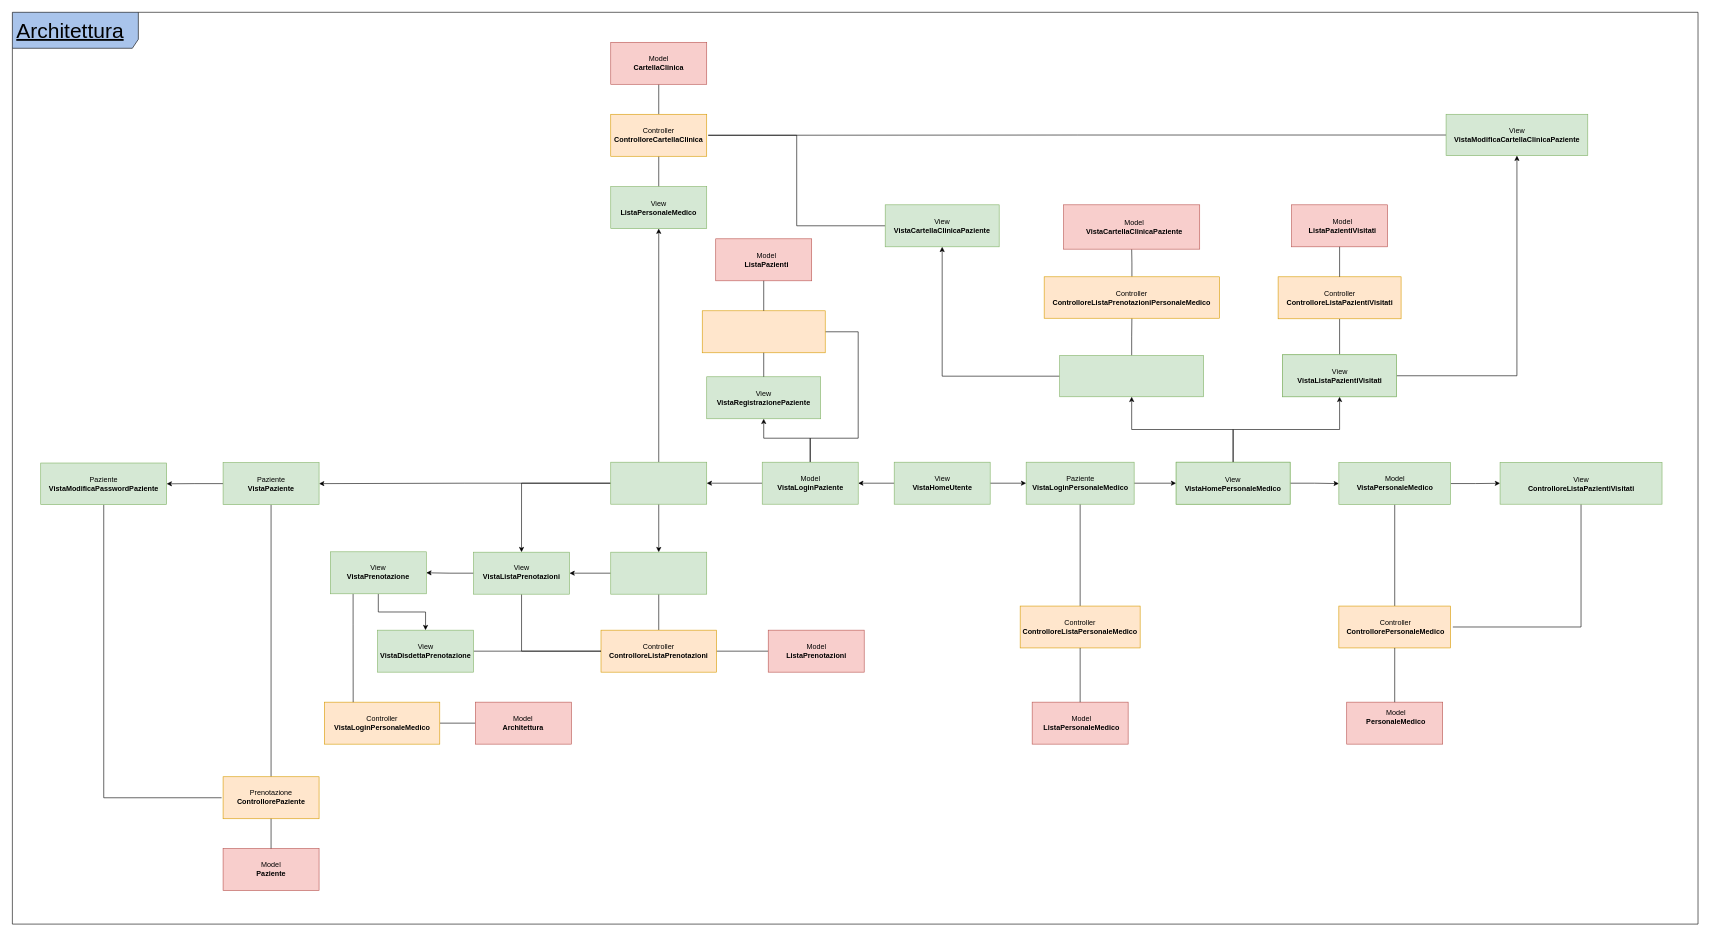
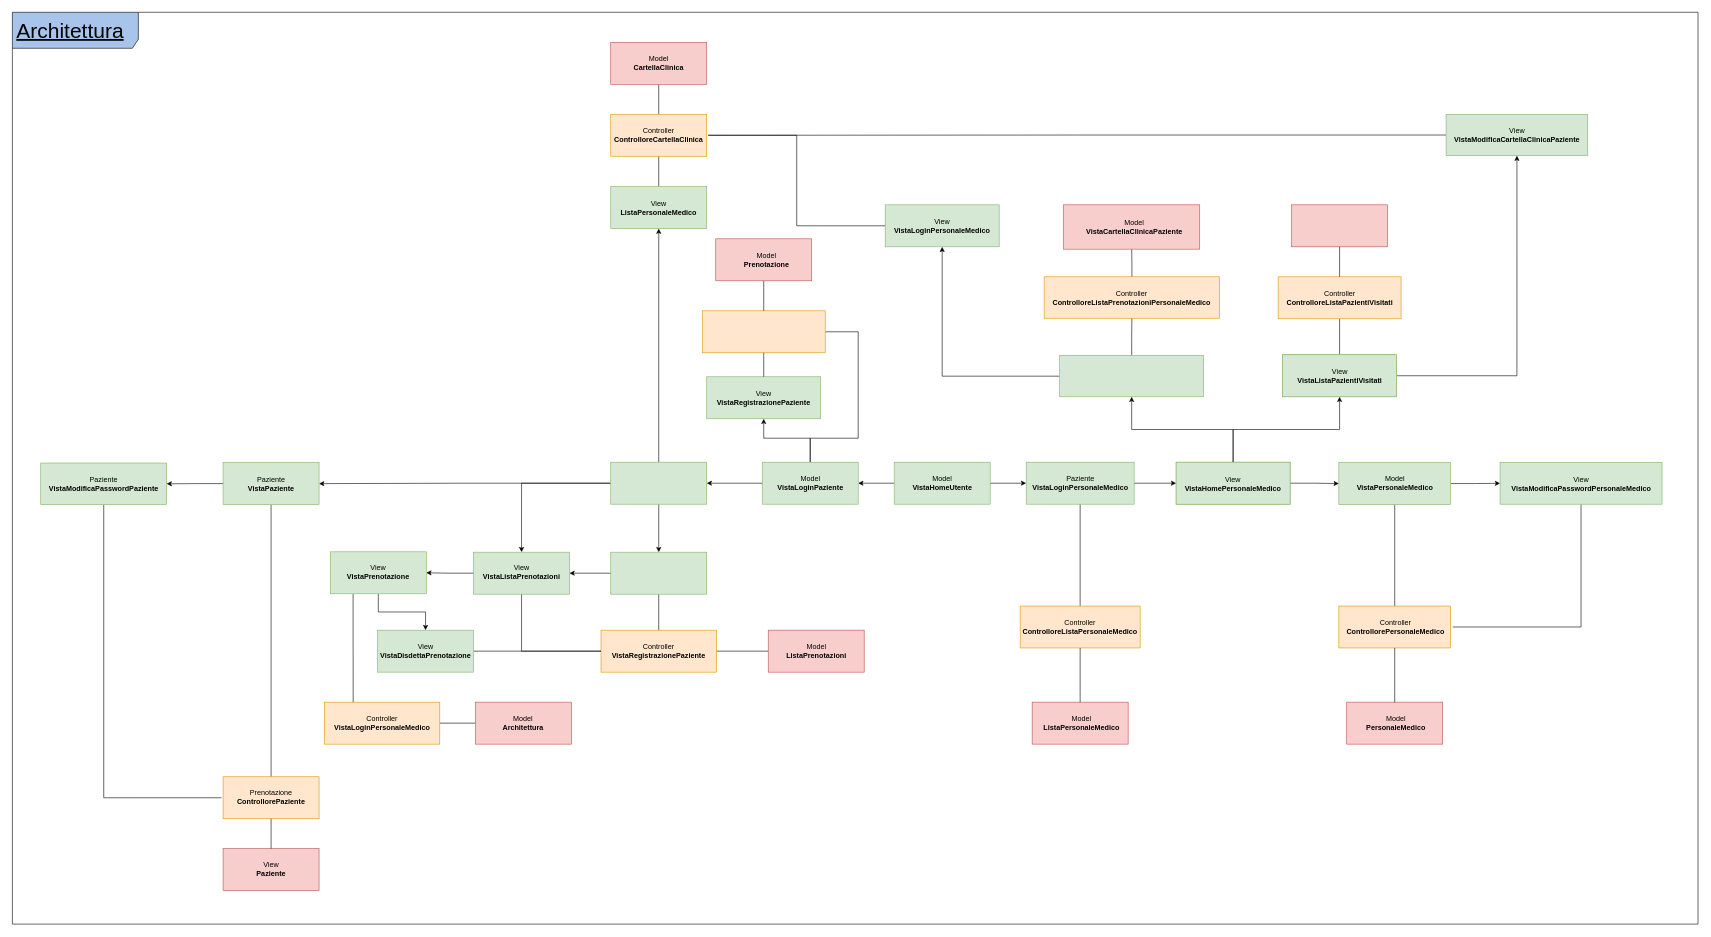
- <mxCell id="92" value="Model&lt;br&gt;&lt;b&gt;ListaPazientiVisitati&lt;/b&gt;" style="text;html=1;strokeColor=none;fillColor=none;align=center;verticalAlign=middle;whiteSpace=wrap;rounded=0;" parent="1" vertex="1"><mxGeometry x="2191.25" y="361.57" width="92.5" height="28.75" as="geometry" /></mxCell>
- <mxCell id="120" value="View&lt;br&gt;&lt;b&gt;VistaCartellaClinicaPaziente&lt;/b&gt;" style="text;html=1;strokeColor=none;fillColor=none;align=center;verticalAlign=middle;whiteSpace=wrap;rounded=0;" parent="1" vertex="1"><mxGeometry x="1481.25" y="353.13" width="177.5" height="47.5" as="geometry" /></mxCell>
+ <mxCell id="120" value="View&lt;br&gt;&lt;b&gt;VistaLoginPersonaleMedico&lt;/b&gt;" style="text;html=1;strokeColor=none;fillColor=none;align=center;verticalAlign=middle;whiteSpace=wrap;rounded=0;" parent="1" vertex="1"><mxGeometry x="1481.25" y="353.13" width="177.5" height="47.5" as="geometry" /></mxCell>
- <mxCell id="23" value="Model&lt;br&gt;&lt;b&gt;ListaPazienti&lt;/b&gt;" style="text;html=1;strokeColor=none;fillColor=none;align=center;verticalAlign=middle;whiteSpace=wrap;rounded=0;" parent="1" vertex="1"><mxGeometry x="1231.25" y="418.23" width="92.5" height="28.75" as="geometry" /></mxCell>
+ <mxCell id="23" value="Model&lt;br&gt;&lt;b&gt;Prenotazione&lt;/b&gt;" style="text;html=1;strokeColor=none;fillColor=none;align=center;verticalAlign=middle;whiteSpace=wrap;rounded=0;" parent="1" vertex="1"><mxGeometry x="1231.25" y="418.23" width="92.5" height="28.75" as="geometry" /></mxCell>
- <mxCell id="9" value="View&lt;br&gt;&lt;b&gt;VistaHomeUtente&lt;/b&gt;" style="text;html=1;strokeColor=none;fillColor=none;align=center;verticalAlign=middle;whiteSpace=wrap;rounded=0;" parent="1" vertex="1"><mxGeometry x="1512.5" y="781.25" width="115" height="47.5" as="geometry" /></mxCell>
+ <mxCell id="9" value="Model&lt;br&gt;&lt;b&gt;VistaHomeUtente&lt;/b&gt;" style="text;html=1;strokeColor=none;fillColor=none;align=center;verticalAlign=middle;whiteSpace=wrap;rounded=0;" parent="1" vertex="1"><mxGeometry x="1512.5" y="781.25" width="115" height="47.5" as="geometry" /></mxCell>
- <mxCell id="68" value="View&lt;br&gt;&lt;b&gt;ControlloreListaPazientiVisitati&lt;/b&gt;" style="text;html=1;strokeColor=none;fillColor=none;align=center;verticalAlign=middle;whiteSpace=wrap;rounded=0;" parent="1" vertex="1"><mxGeometry x="2508.75" y="776.42" width="252.5" height="58.43" as="geometry" /></mxCell>
+ <mxCell id="68" value="View&lt;br&gt;&lt;b&gt;VistaModificaPasswordPersonaleMedico&lt;/b&gt;" style="text;html=1;strokeColor=none;fillColor=none;align=center;verticalAlign=middle;whiteSpace=wrap;rounded=0;" parent="1" vertex="1"><mxGeometry x="2508.75" y="776.42" width="252.5" height="58.43" as="geometry" /></mxCell>
- <mxCell id="39" value="Controller&lt;br&gt;&lt;b&gt;ControlloreListaPrenotazioni&lt;/b&gt;" style="text;html=1;strokeColor=none;fillColor=none;align=center;verticalAlign=middle;whiteSpace=wrap;rounded=0;" parent="1" vertex="1"><mxGeometry x="1010" y="1062.81" width="175" height="44.38" as="geometry" /></mxCell>
+ <mxCell id="39" value="Controller&lt;br&gt;&lt;b&gt;VistaRegistrazionePaziente&lt;/b&gt;" style="text;html=1;strokeColor=none;fillColor=none;align=center;verticalAlign=middle;whiteSpace=wrap;rounded=0;" parent="1" vertex="1"><mxGeometry x="1010" y="1062.81" width="175" height="44.38" as="geometry" /></mxCell>
- <mxCell id="72" value="Model&lt;br&gt;&lt;b&gt;PersonaleMedico&lt;/b&gt;" style="text;html=1;strokeColor=none;fillColor=none;align=center;verticalAlign=middle;whiteSpace=wrap;rounded=0;" parent="1" vertex="1"><mxGeometry x="2278.76" y="1175.62" width="95" height="38.75" as="geometry" /></mxCell>
+ <mxCell id="72" value="Model&lt;br&gt;&lt;b&gt;PersonaleMedico&lt;/b&gt;" style="text;html=1;strokeColor=none;fillColor=none;align=center;verticalAlign=middle;whiteSpace=wrap;rounded=0;" parent="1" vertex="1"><mxGeometry x="2278.76" y="1185.62" width="95" height="38.75" as="geometry" /></mxCell>
- <mxCell id="64" value="Model&lt;br&gt;&lt;b&gt;Paziente&lt;/b&gt;" style="text;html=1;strokeColor=none;fillColor=none;align=center;verticalAlign=middle;whiteSpace=wrap;rounded=0;" parent="1" vertex="1"><mxGeometry x="403.75" y="1429.63" width="95" height="38.75" as="geometry" /></mxCell>
+ <mxCell id="64" value="View&lt;br&gt;&lt;b&gt;Paziente&lt;/b&gt;" style="text;html=1;strokeColor=none;fillColor=none;align=center;verticalAlign=middle;whiteSpace=wrap;rounded=0;" parent="1" vertex="1"><mxGeometry x="403.75" y="1429.63" width="95" height="38.75" as="geometry" /></mxCell>
